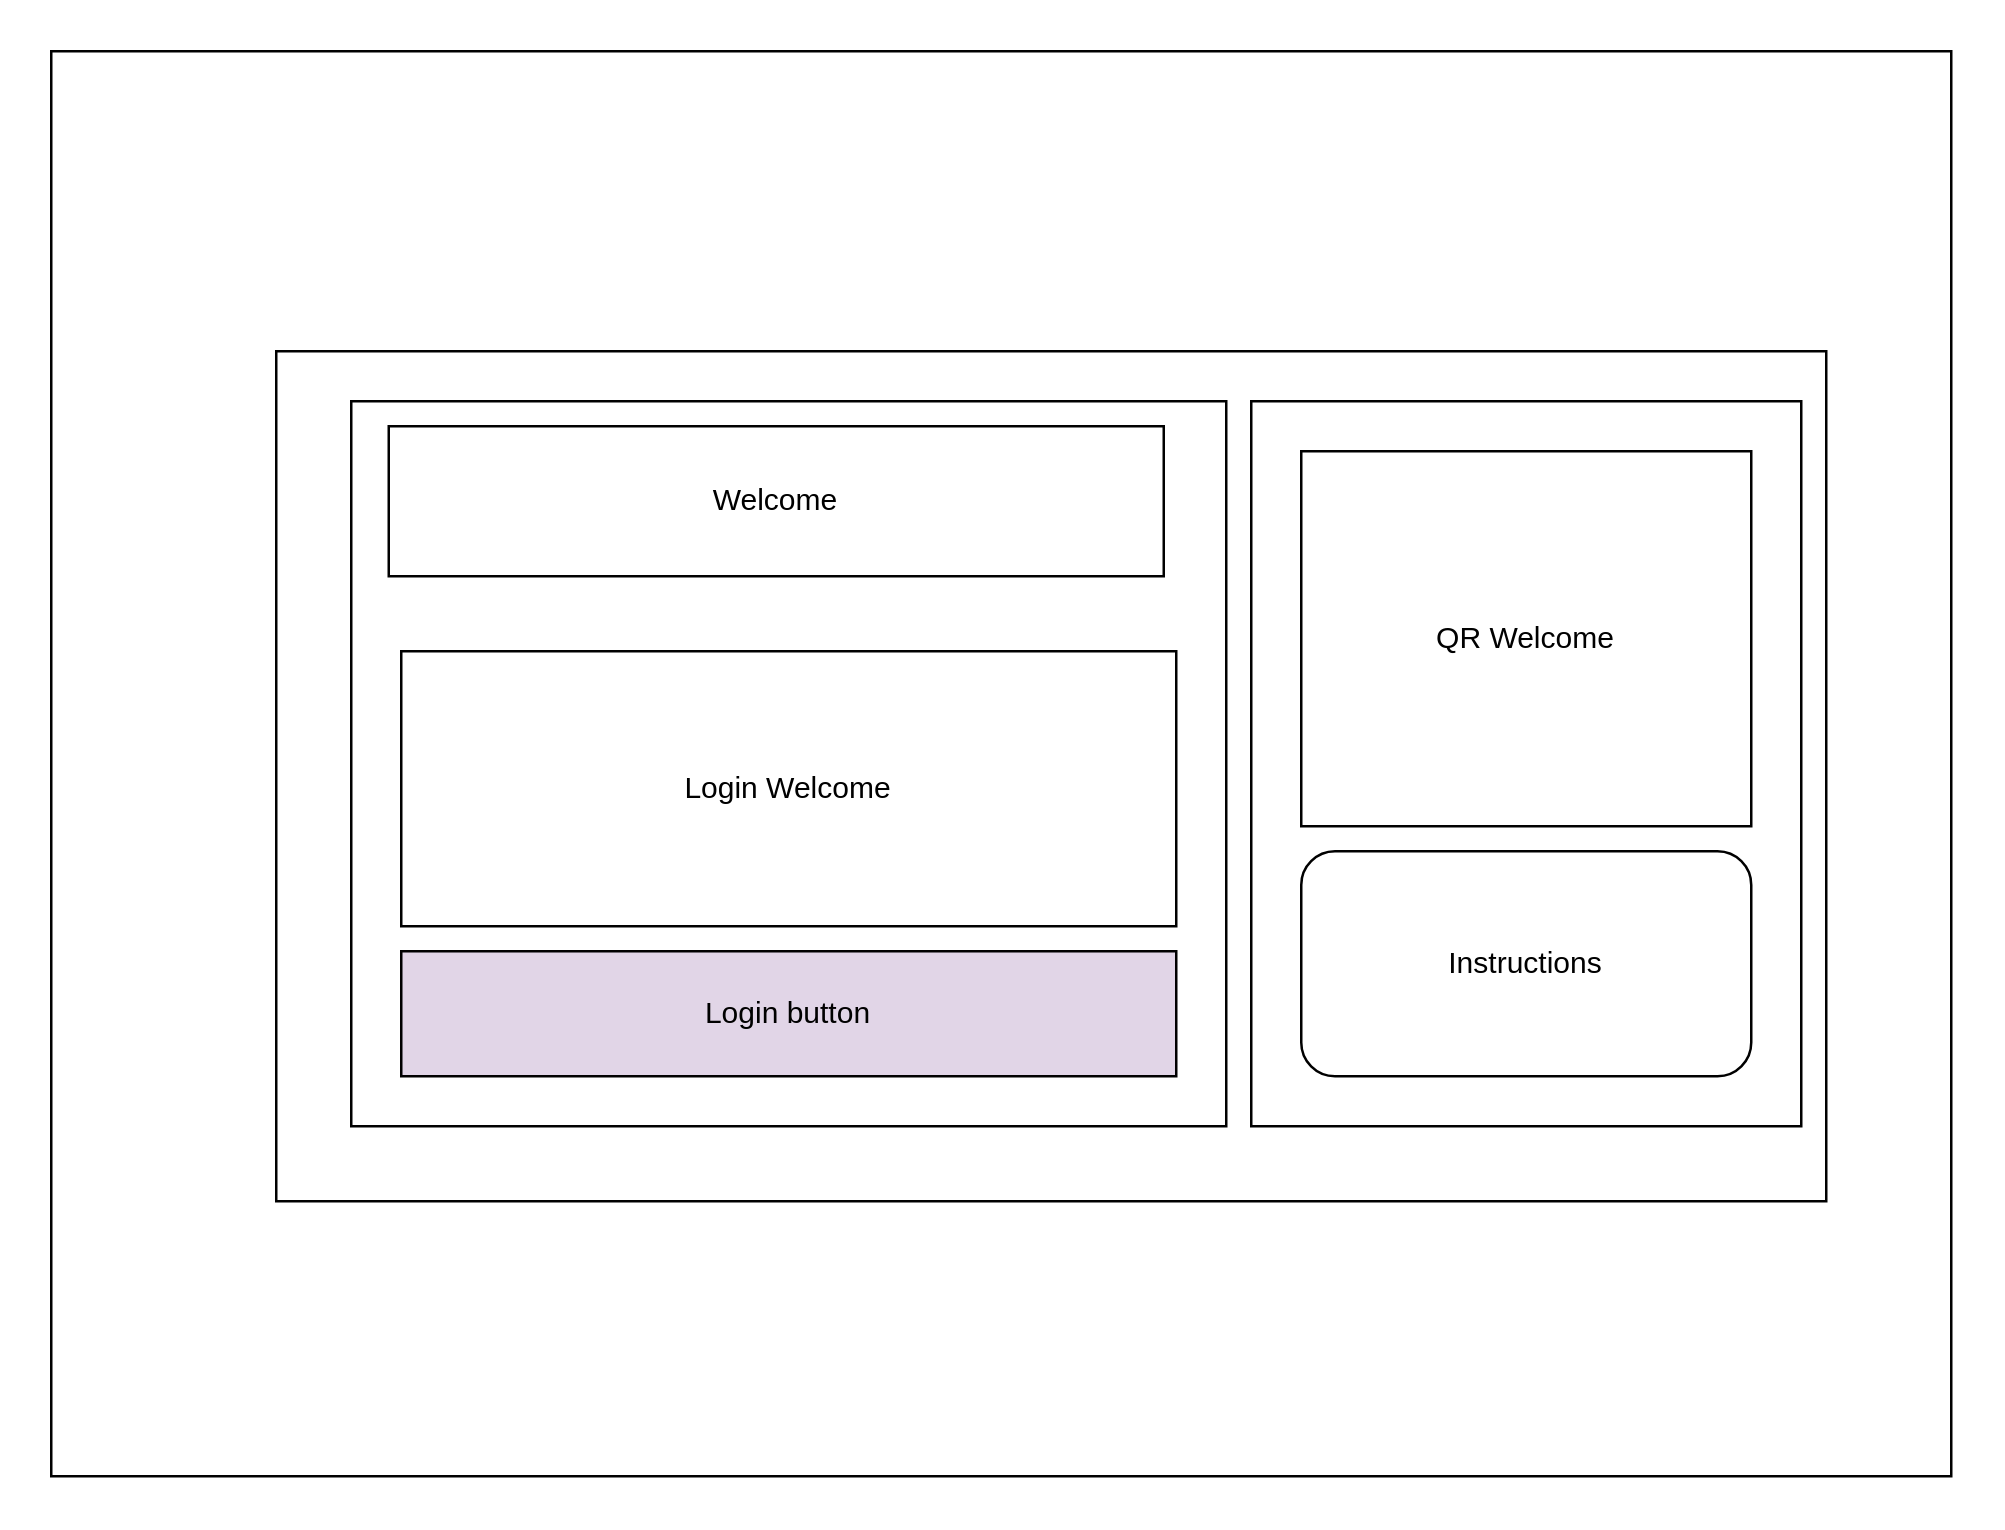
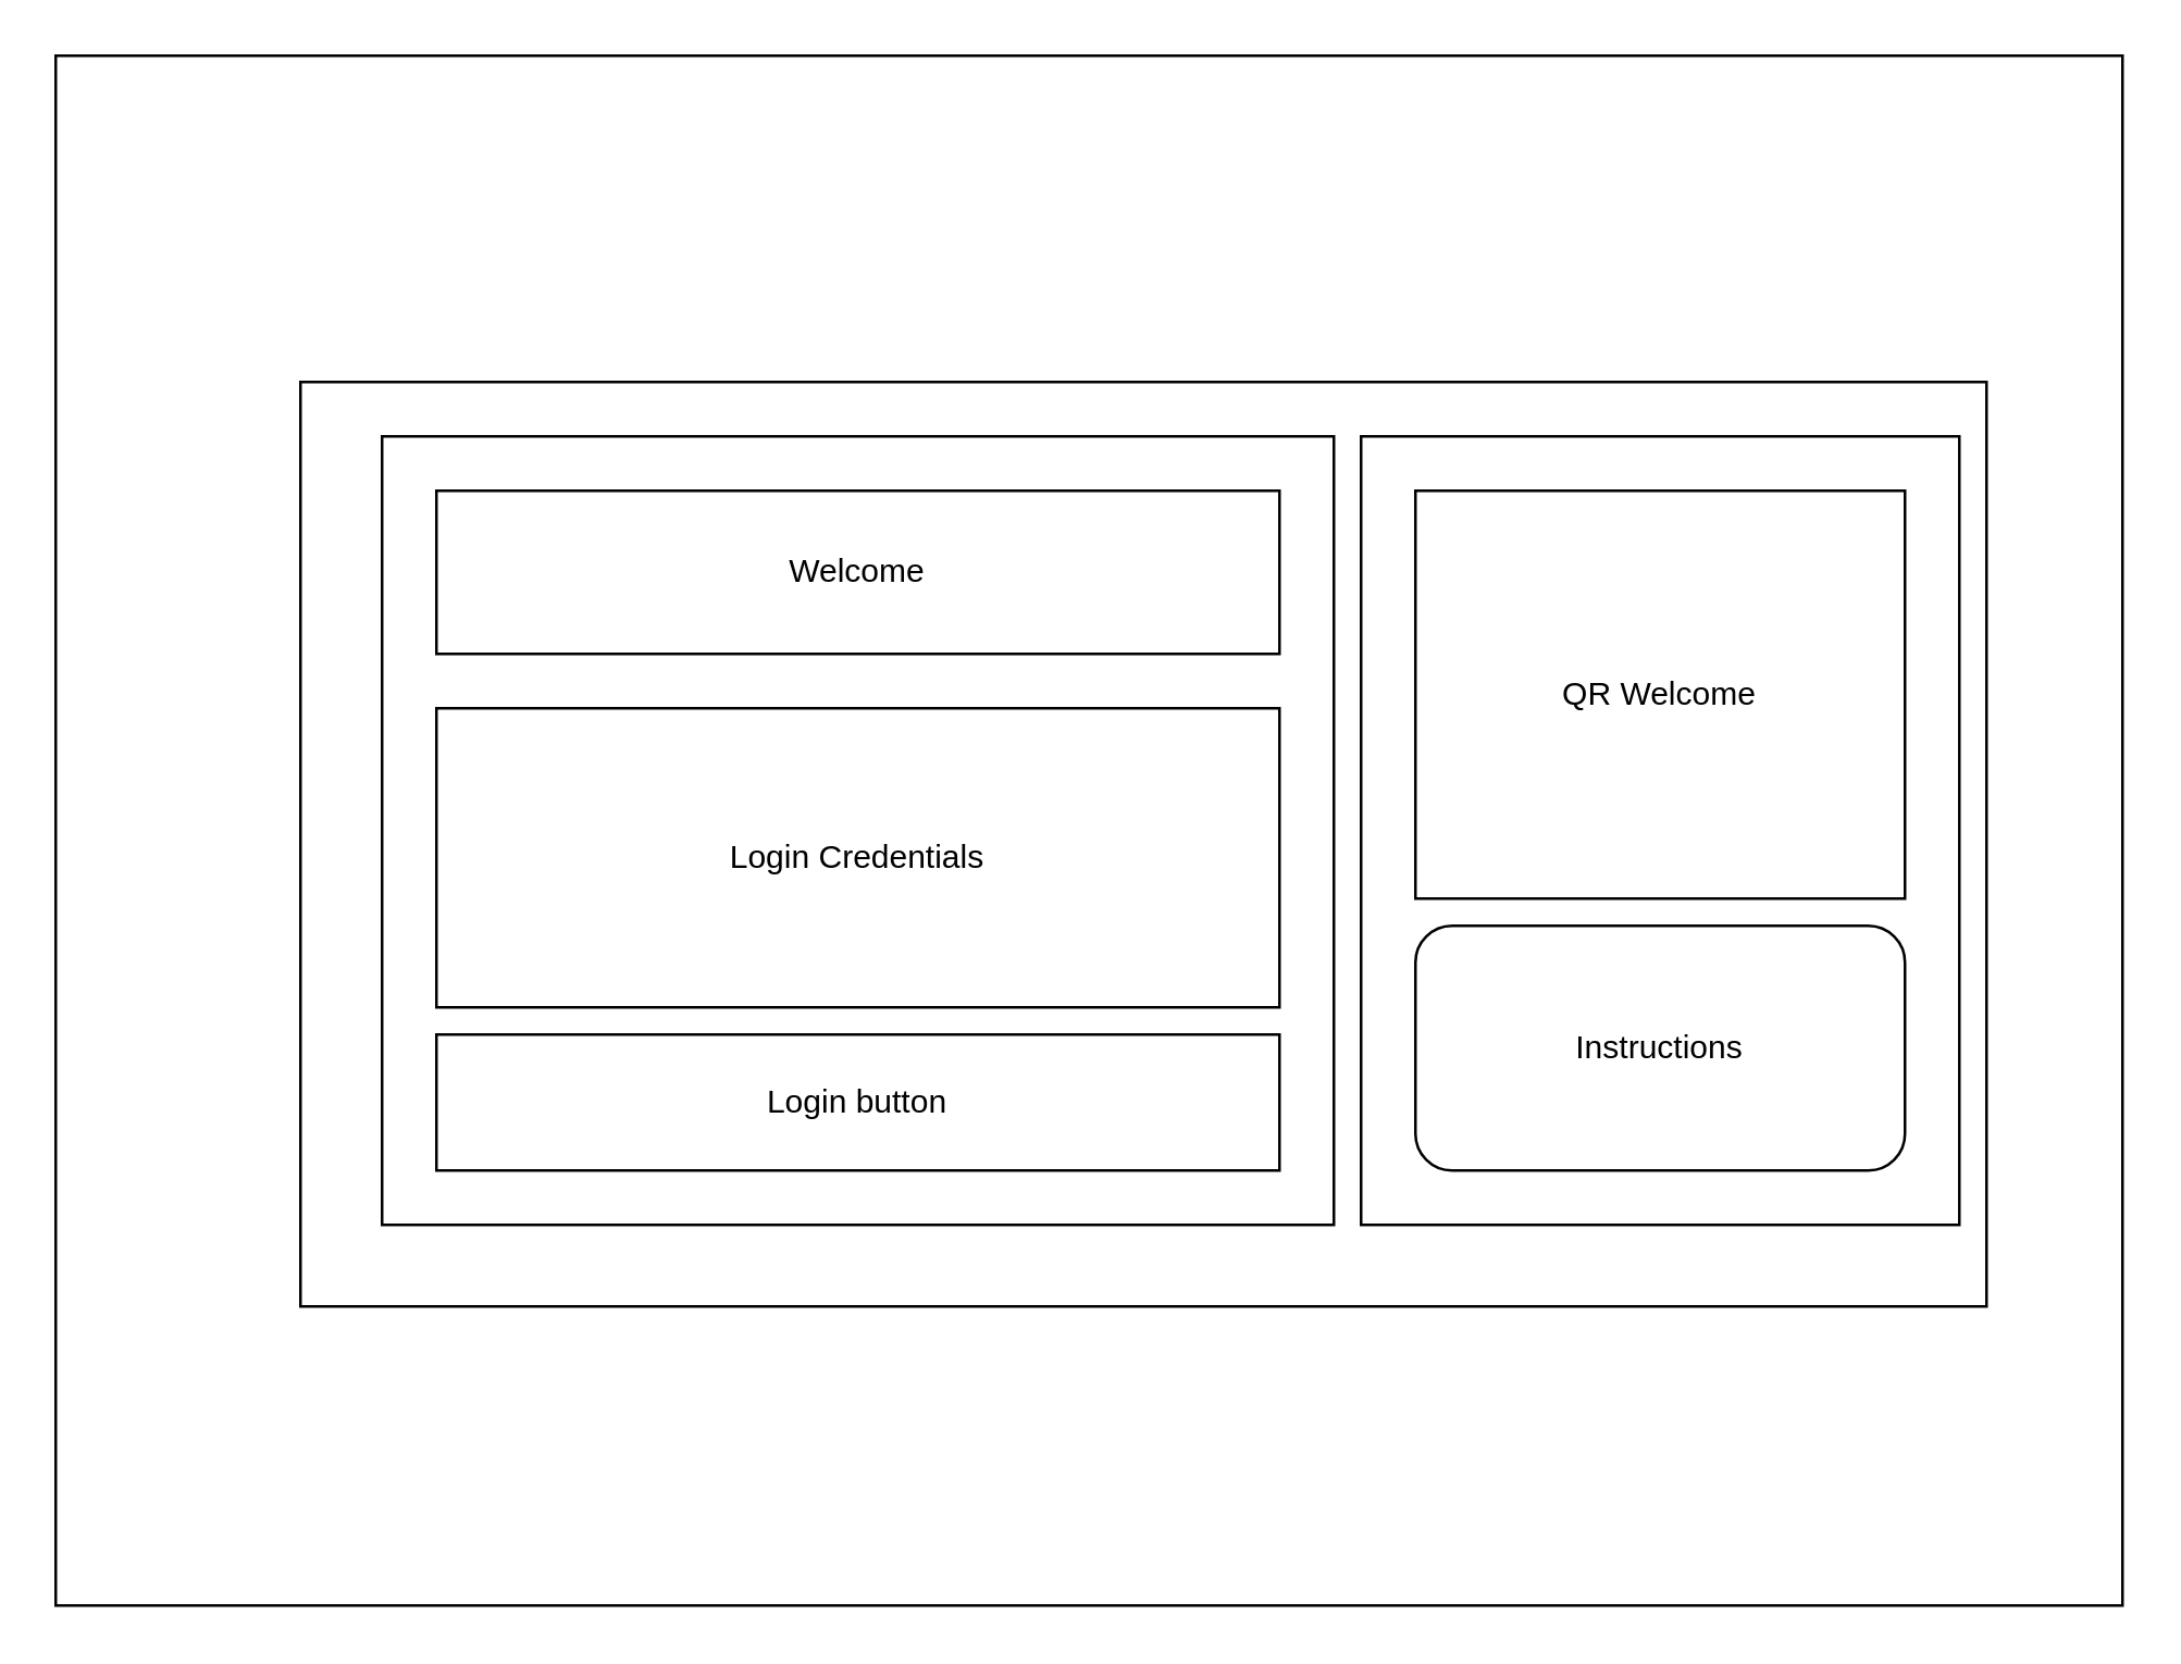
- <mxCell id="6" value="Welcome" style="rounded=0;whiteSpace=wrap;html=1;" vertex="1" parent="1"><mxGeometry x="155" y="170" width="310" height="60" as="geometry" /></mxCell>
+ <mxCell id="6" value="Welcome" style="rounded=0;whiteSpace=wrap;html=1;" vertex="1" parent="1"><mxGeometry x="160" y="180" width="310" height="60" as="geometry" /></mxCell>
- <mxCell id="7" value="Login Welcome" style="rounded=0;whiteSpace=wrap;html=1;" vertex="1" parent="1"><mxGeometry x="160" y="260" width="310" height="110" as="geometry" /></mxCell>
+ <mxCell id="7" value="Login Credentials" style="rounded=0;whiteSpace=wrap;html=1;" vertex="1" parent="1"><mxGeometry x="160" y="260" width="310" height="110" as="geometry" /></mxCell>
- <mxCell id="10" value="Login button" style="rounded=0;whiteSpace=wrap;html=1;fillColor=#e1d5e7;" vertex="1" parent="1"><mxGeometry x="160" y="380" width="310" height="50" as="geometry" /></mxCell>
+ <mxCell id="10" value="Login button" style="rounded=0;whiteSpace=wrap;html=1;" vertex="1" parent="1"><mxGeometry x="160" y="380" width="310" height="50" as="geometry" /></mxCell>
